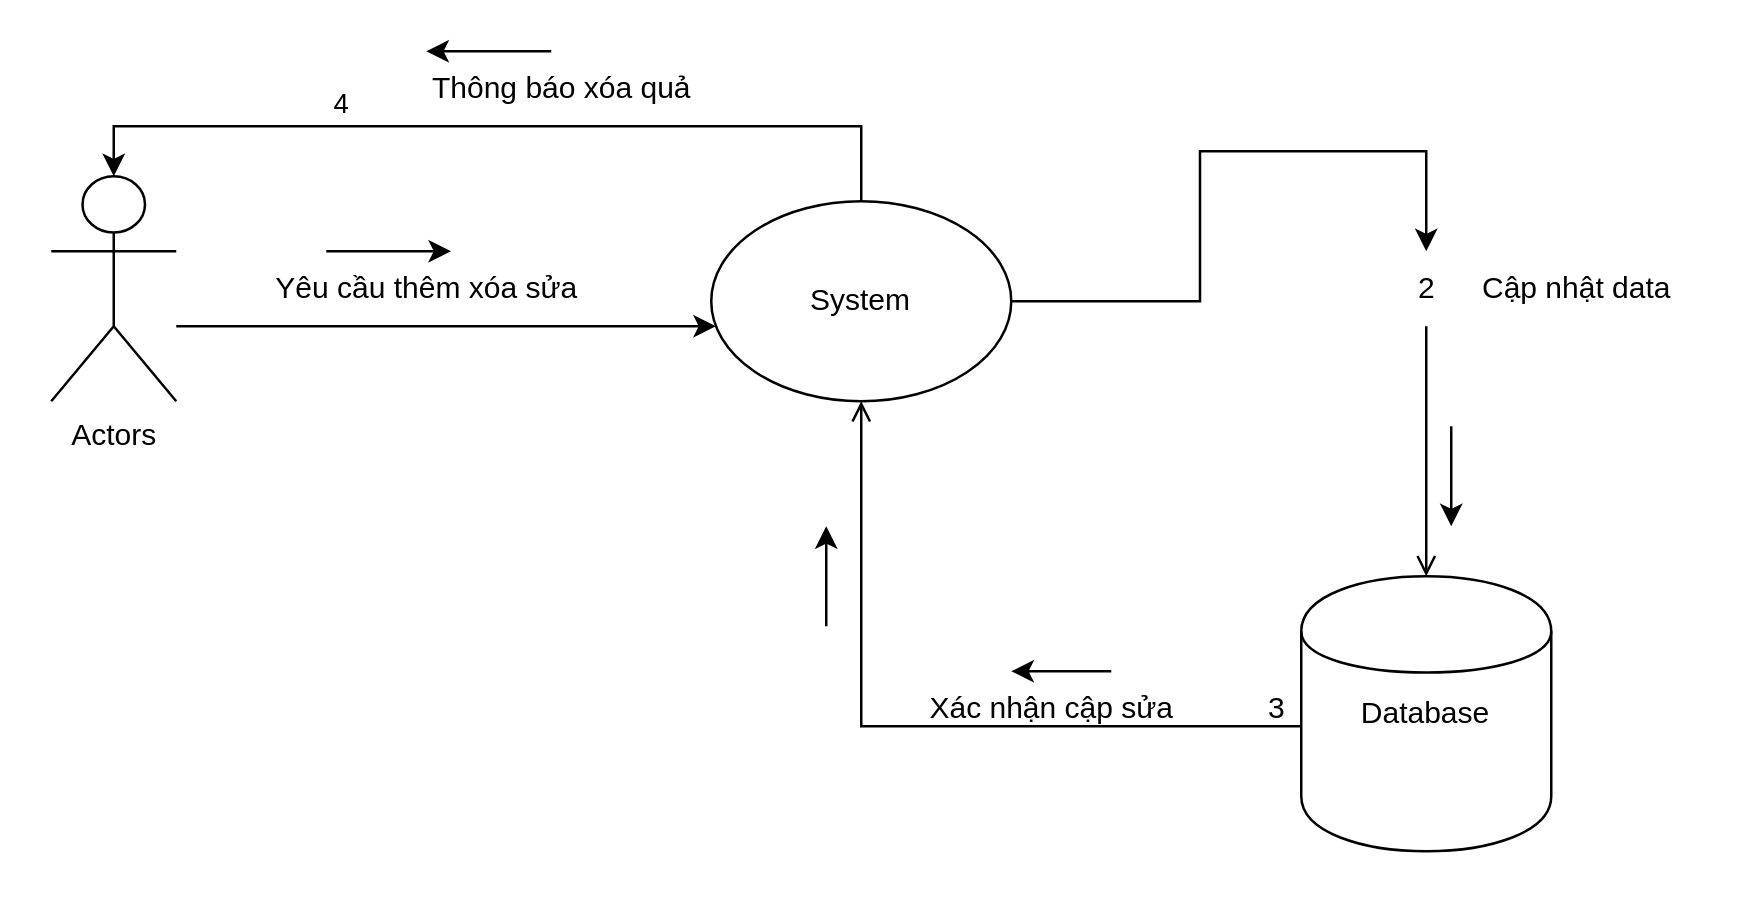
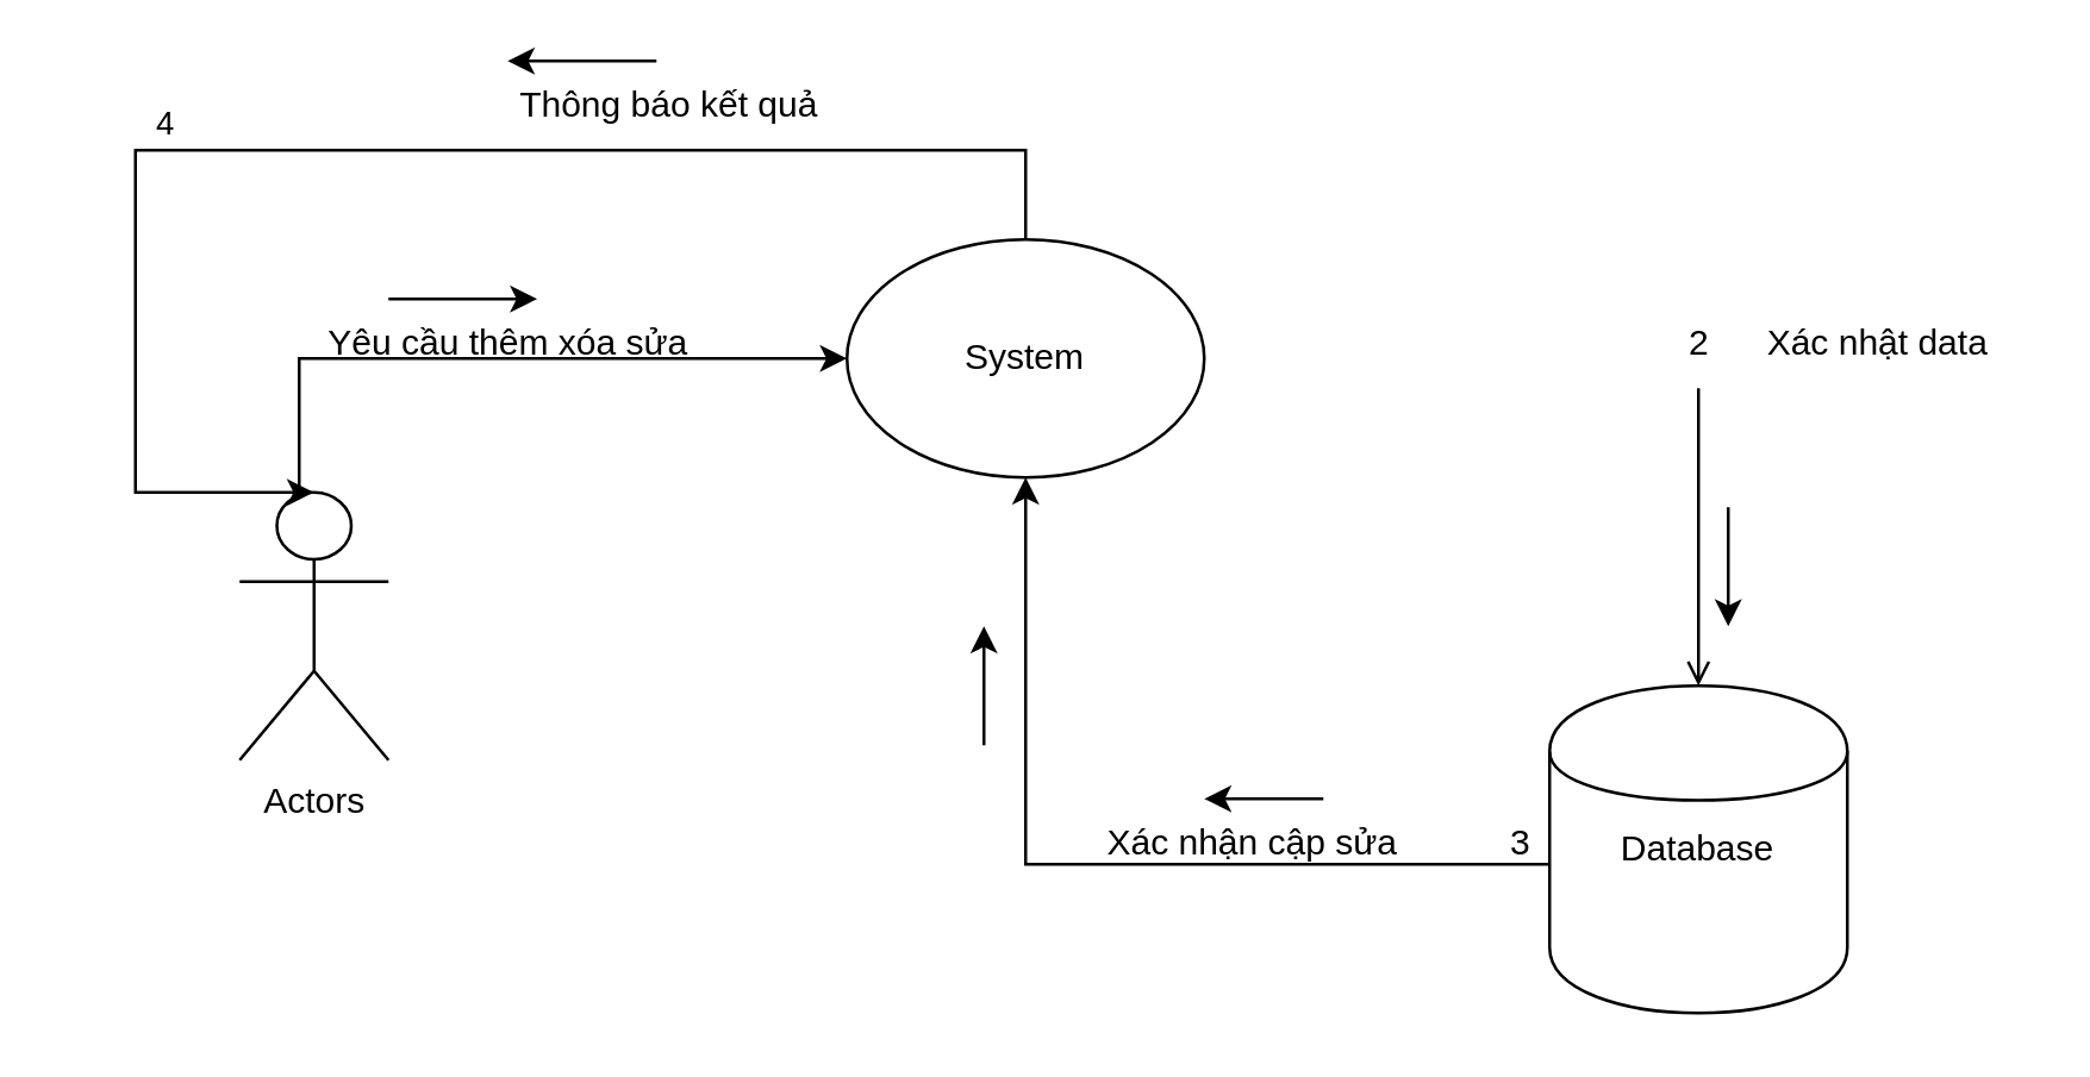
- <mxCell id="20" value="Thông báo xóa quả" style="text;html=1;align=center;verticalAlign=middle;resizable=0;points=[];autosize=1;strokeColor=none;fillColor=none;" vertex="1" parent="1"><mxGeometry x="164" y="20" width="120" height="30" as="geometry" /></mxCell>
+ <mxCell id="20" value="Thông báo kết quả" style="text;html=1;align=center;verticalAlign=middle;resizable=0;points=[];autosize=1;strokeColor=none;fillColor=none;" vertex="1" parent="1"><mxGeometry x="164" y="20" width="120" height="30" as="geometry" /></mxCell>
- <mxCell id="10" value="" style="edgeStyle=orthogonalEdgeStyle;rounded=0;orthogonalLoop=1;jettySize=auto;html=1;entryX=0.5;entryY=0;entryDx=0;entryDy=0;" edge="1" parent="1" source="5" target="11"><mxGeometry relative="1" as="geometry"><mxPoint x="404" y="130" as="sourcePoint" /><mxPoint x="630" y="75" as="targetPoint" /></mxGeometry></mxCell>
- <mxCell id="3" value="Actors" style="shape=umlActor;verticalLabelPosition=bottom;verticalAlign=top;html=1;outlineConnect=0;" vertex="1" parent="1"><mxGeometry x="20" y="70" width="50" height="90" as="geometry" /></mxCell>
+ <mxCell id="3" value="Actors" style="shape=umlActor;verticalLabelPosition=bottom;verticalAlign=top;html=1;outlineConnect=0;" vertex="1" parent="1"><mxGeometry x="80" y="165" width="50" height="90" as="geometry" /></mxCell>
- <mxCell id="12" value="Cập nhật data" style="text;html=1;align=center;verticalAlign=middle;resizable=0;points=[];autosize=1;strokeColor=none;fillColor=none;" vertex="1" parent="1"><mxGeometry x="580" y="100" width="100" height="30" as="geometry" /></mxCell>
+ <mxCell id="12" value="Xác nhật data" style="text;html=1;align=center;verticalAlign=middle;resizable=0;points=[];autosize=1;strokeColor=none;fillColor=none;" vertex="1" parent="1"><mxGeometry x="580" y="100" width="100" height="30" as="geometry" /></mxCell>
- <mxCell id="6" style="edgeStyle=orthogonalEdgeStyle;rounded=0;orthogonalLoop=1;jettySize=auto;html=1;entryX=0.5;entryY=1;entryDx=0;entryDy=0;endArrow=open;" edge="1" parent="1" source="7" target="5"><mxGeometry relative="1" as="geometry"><Array as="points"><mxPoint x="344" y="290" /></Array></mxGeometry></mxCell>
+ <mxCell id="6" style="edgeStyle=orthogonalEdgeStyle;rounded=0;orthogonalLoop=1;jettySize=auto;html=1;entryX=0.5;entryY=1;entryDx=0;entryDy=0;" edge="1" parent="1" source="7" target="5"><mxGeometry relative="1" as="geometry"><Array as="points"><mxPoint x="344" y="290" /></Array></mxGeometry></mxCell>
